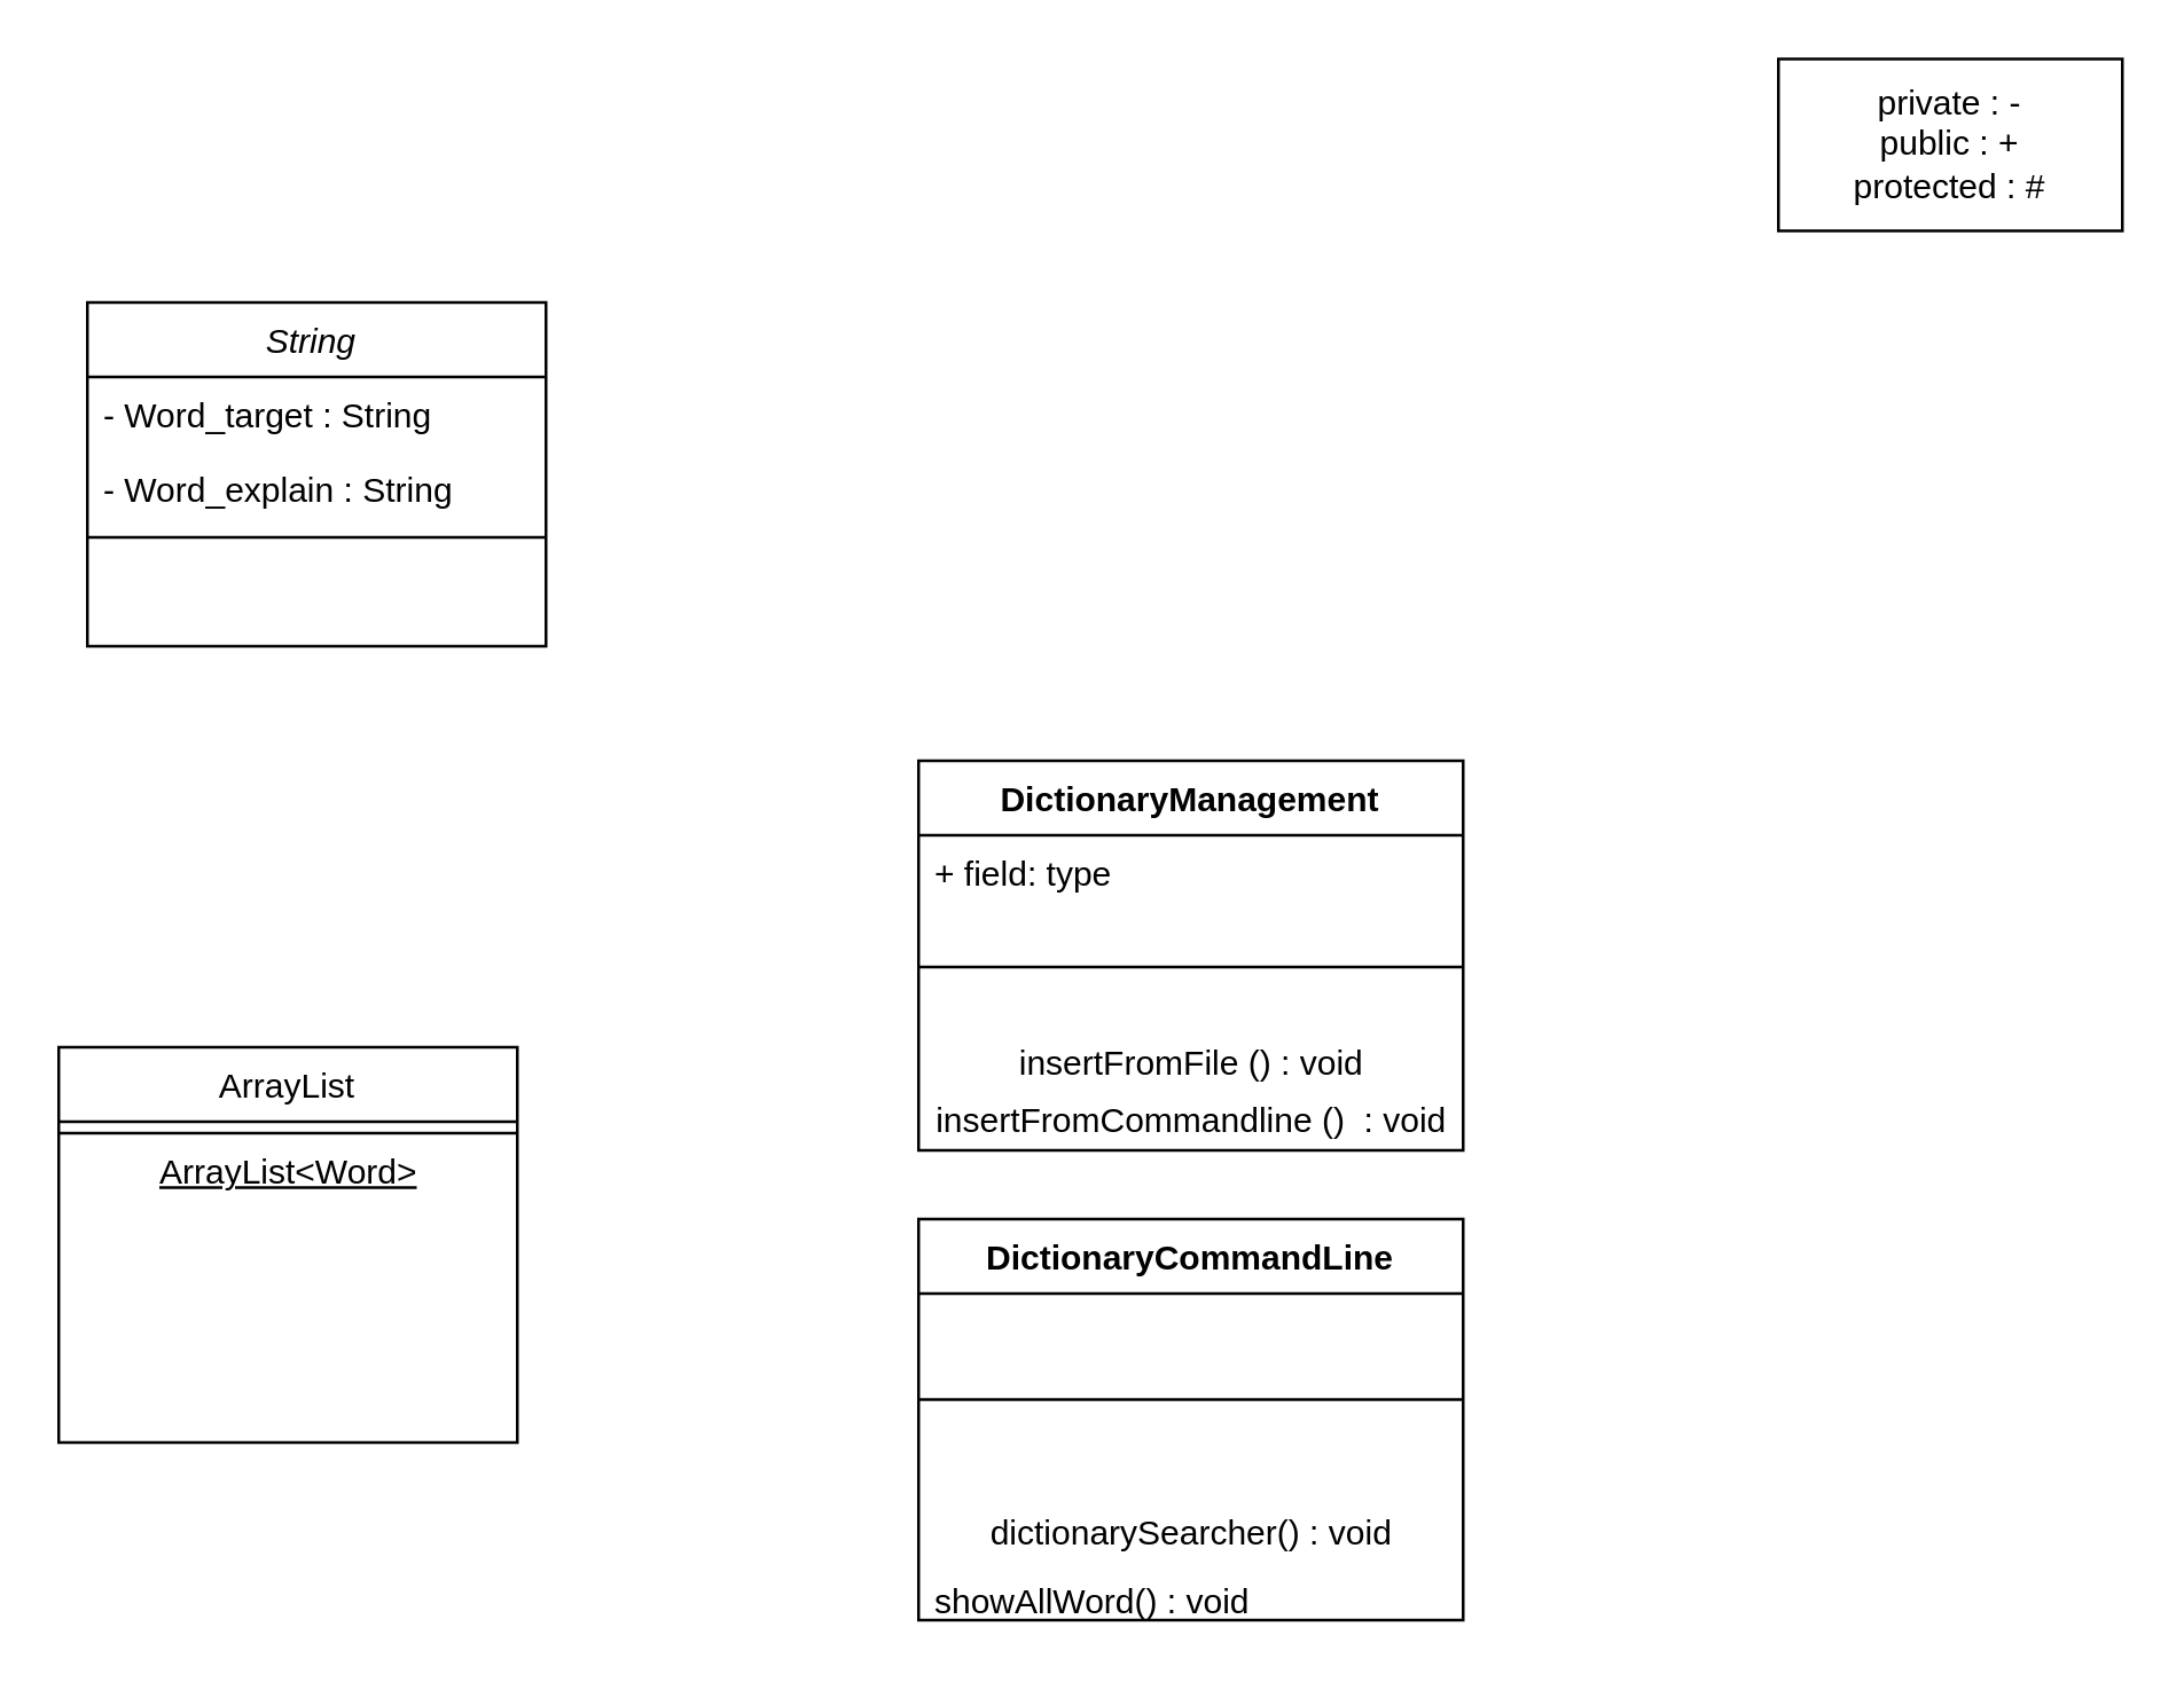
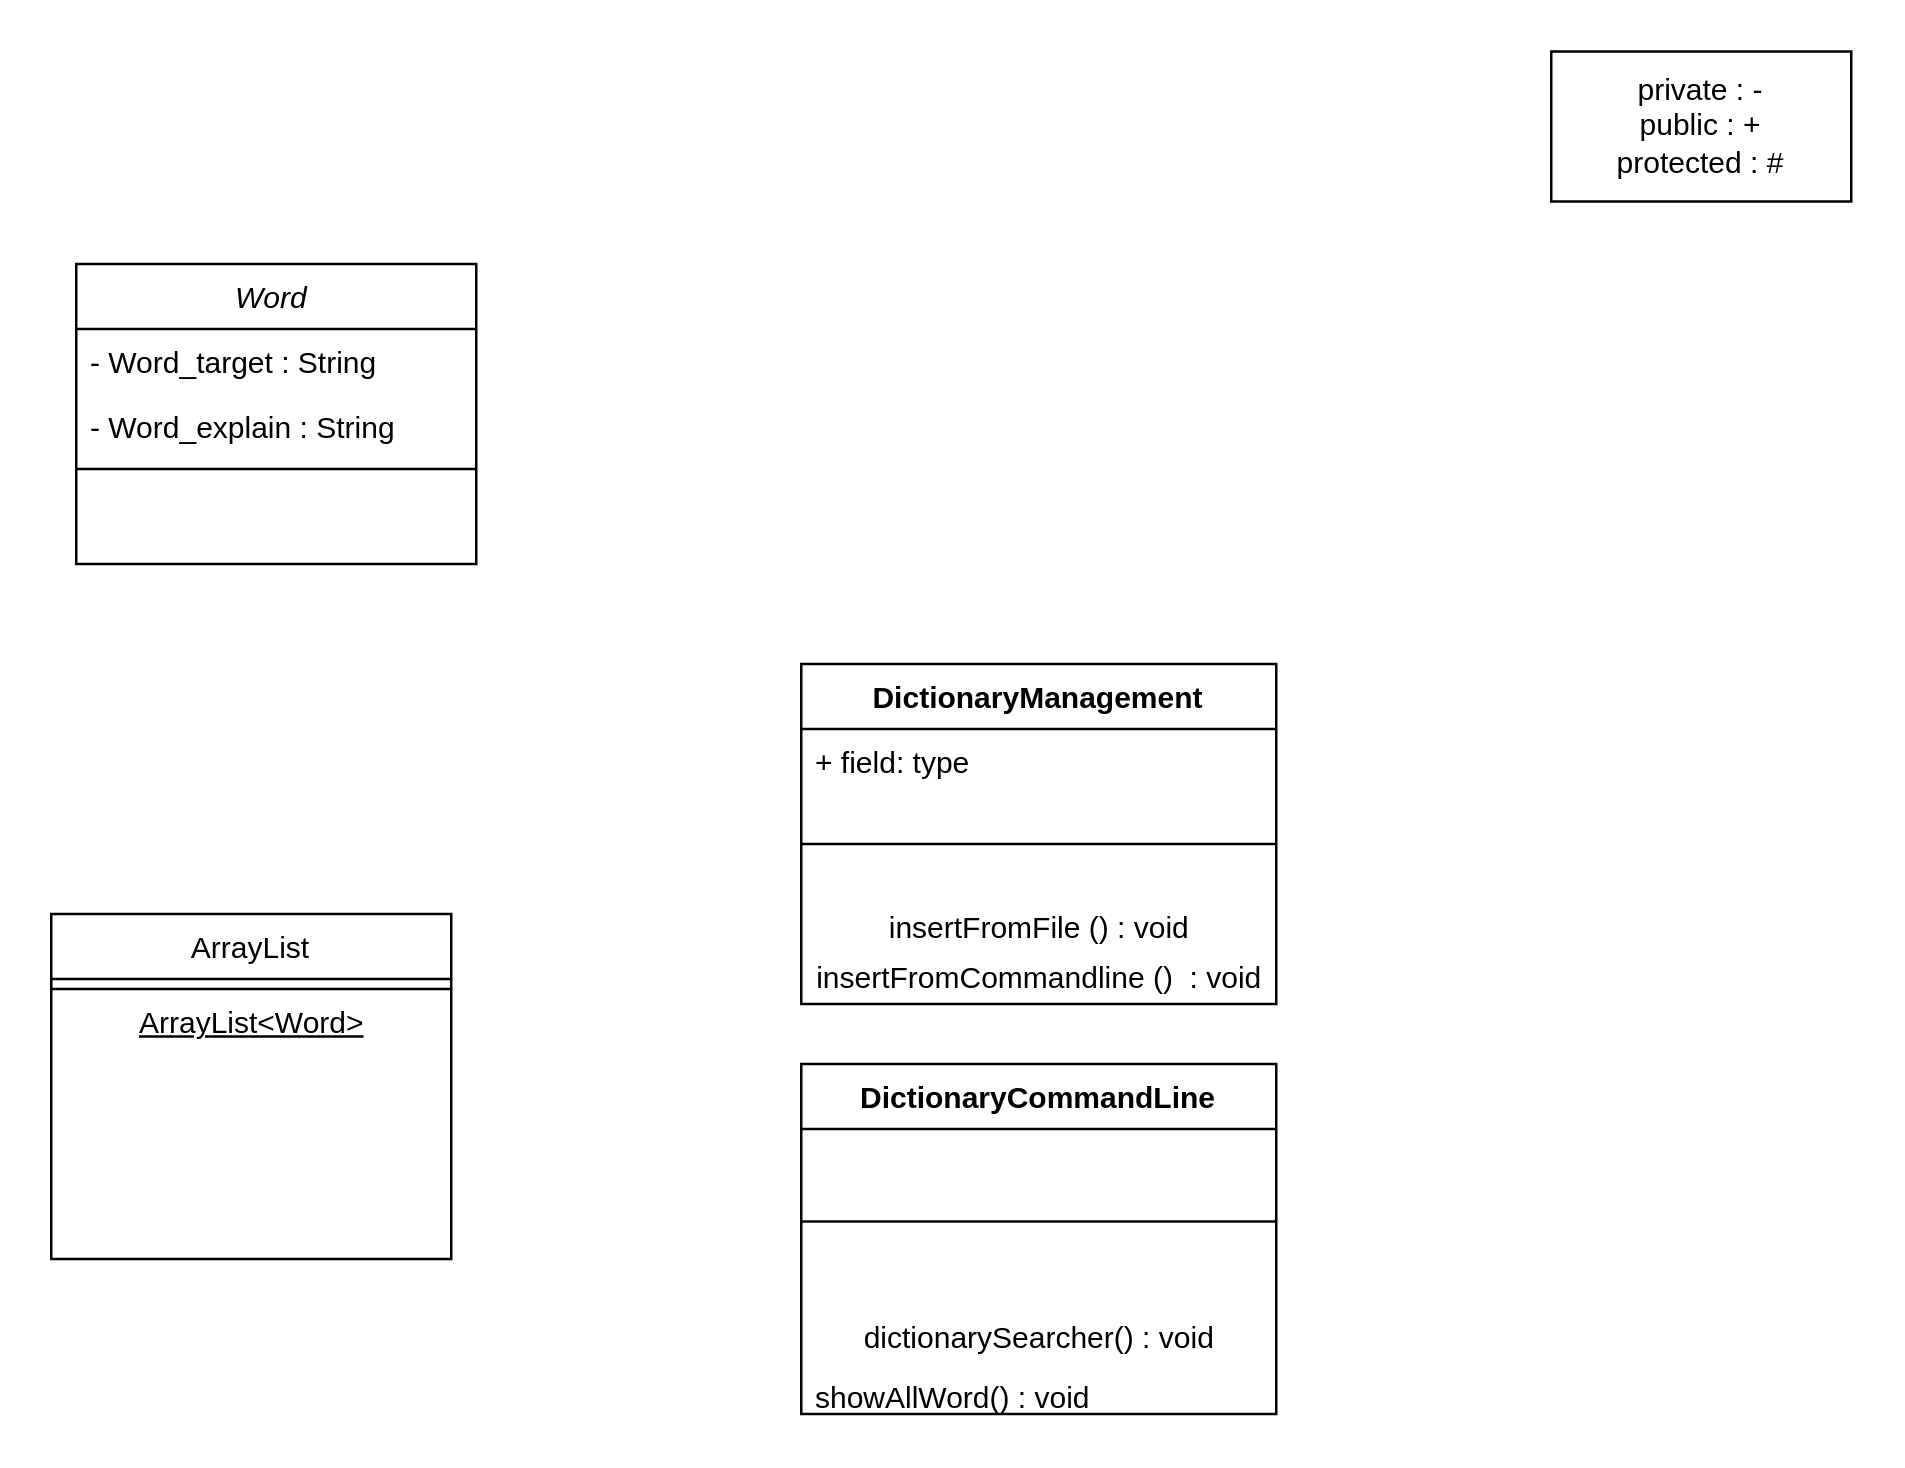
- <mxCell id="2" value="String " style="swimlane;fontStyle=2;align=center;verticalAlign=top;childLayout=stackLayout;horizontal=1;startSize=26;horizontalStack=0;resizeParent=1;resizeLast=0;collapsible=1;marginBottom=0;rounded=0;shadow=0;strokeWidth=1;" parent="1" vertex="1"><mxGeometry x="30" y="105" width="160" height="120" as="geometry"><mxRectangle x="230" y="140" width="160" height="26" as="alternateBounds" /></mxGeometry></mxCell>
+ <mxCell id="2" value="Word " style="swimlane;fontStyle=2;align=center;verticalAlign=top;childLayout=stackLayout;horizontal=1;startSize=26;horizontalStack=0;resizeParent=1;resizeLast=0;collapsible=1;marginBottom=0;rounded=0;shadow=0;strokeWidth=1;" parent="1" vertex="1"><mxGeometry x="30" y="105" width="160" height="120" as="geometry"><mxRectangle x="230" y="140" width="160" height="26" as="alternateBounds" /></mxGeometry></mxCell>
